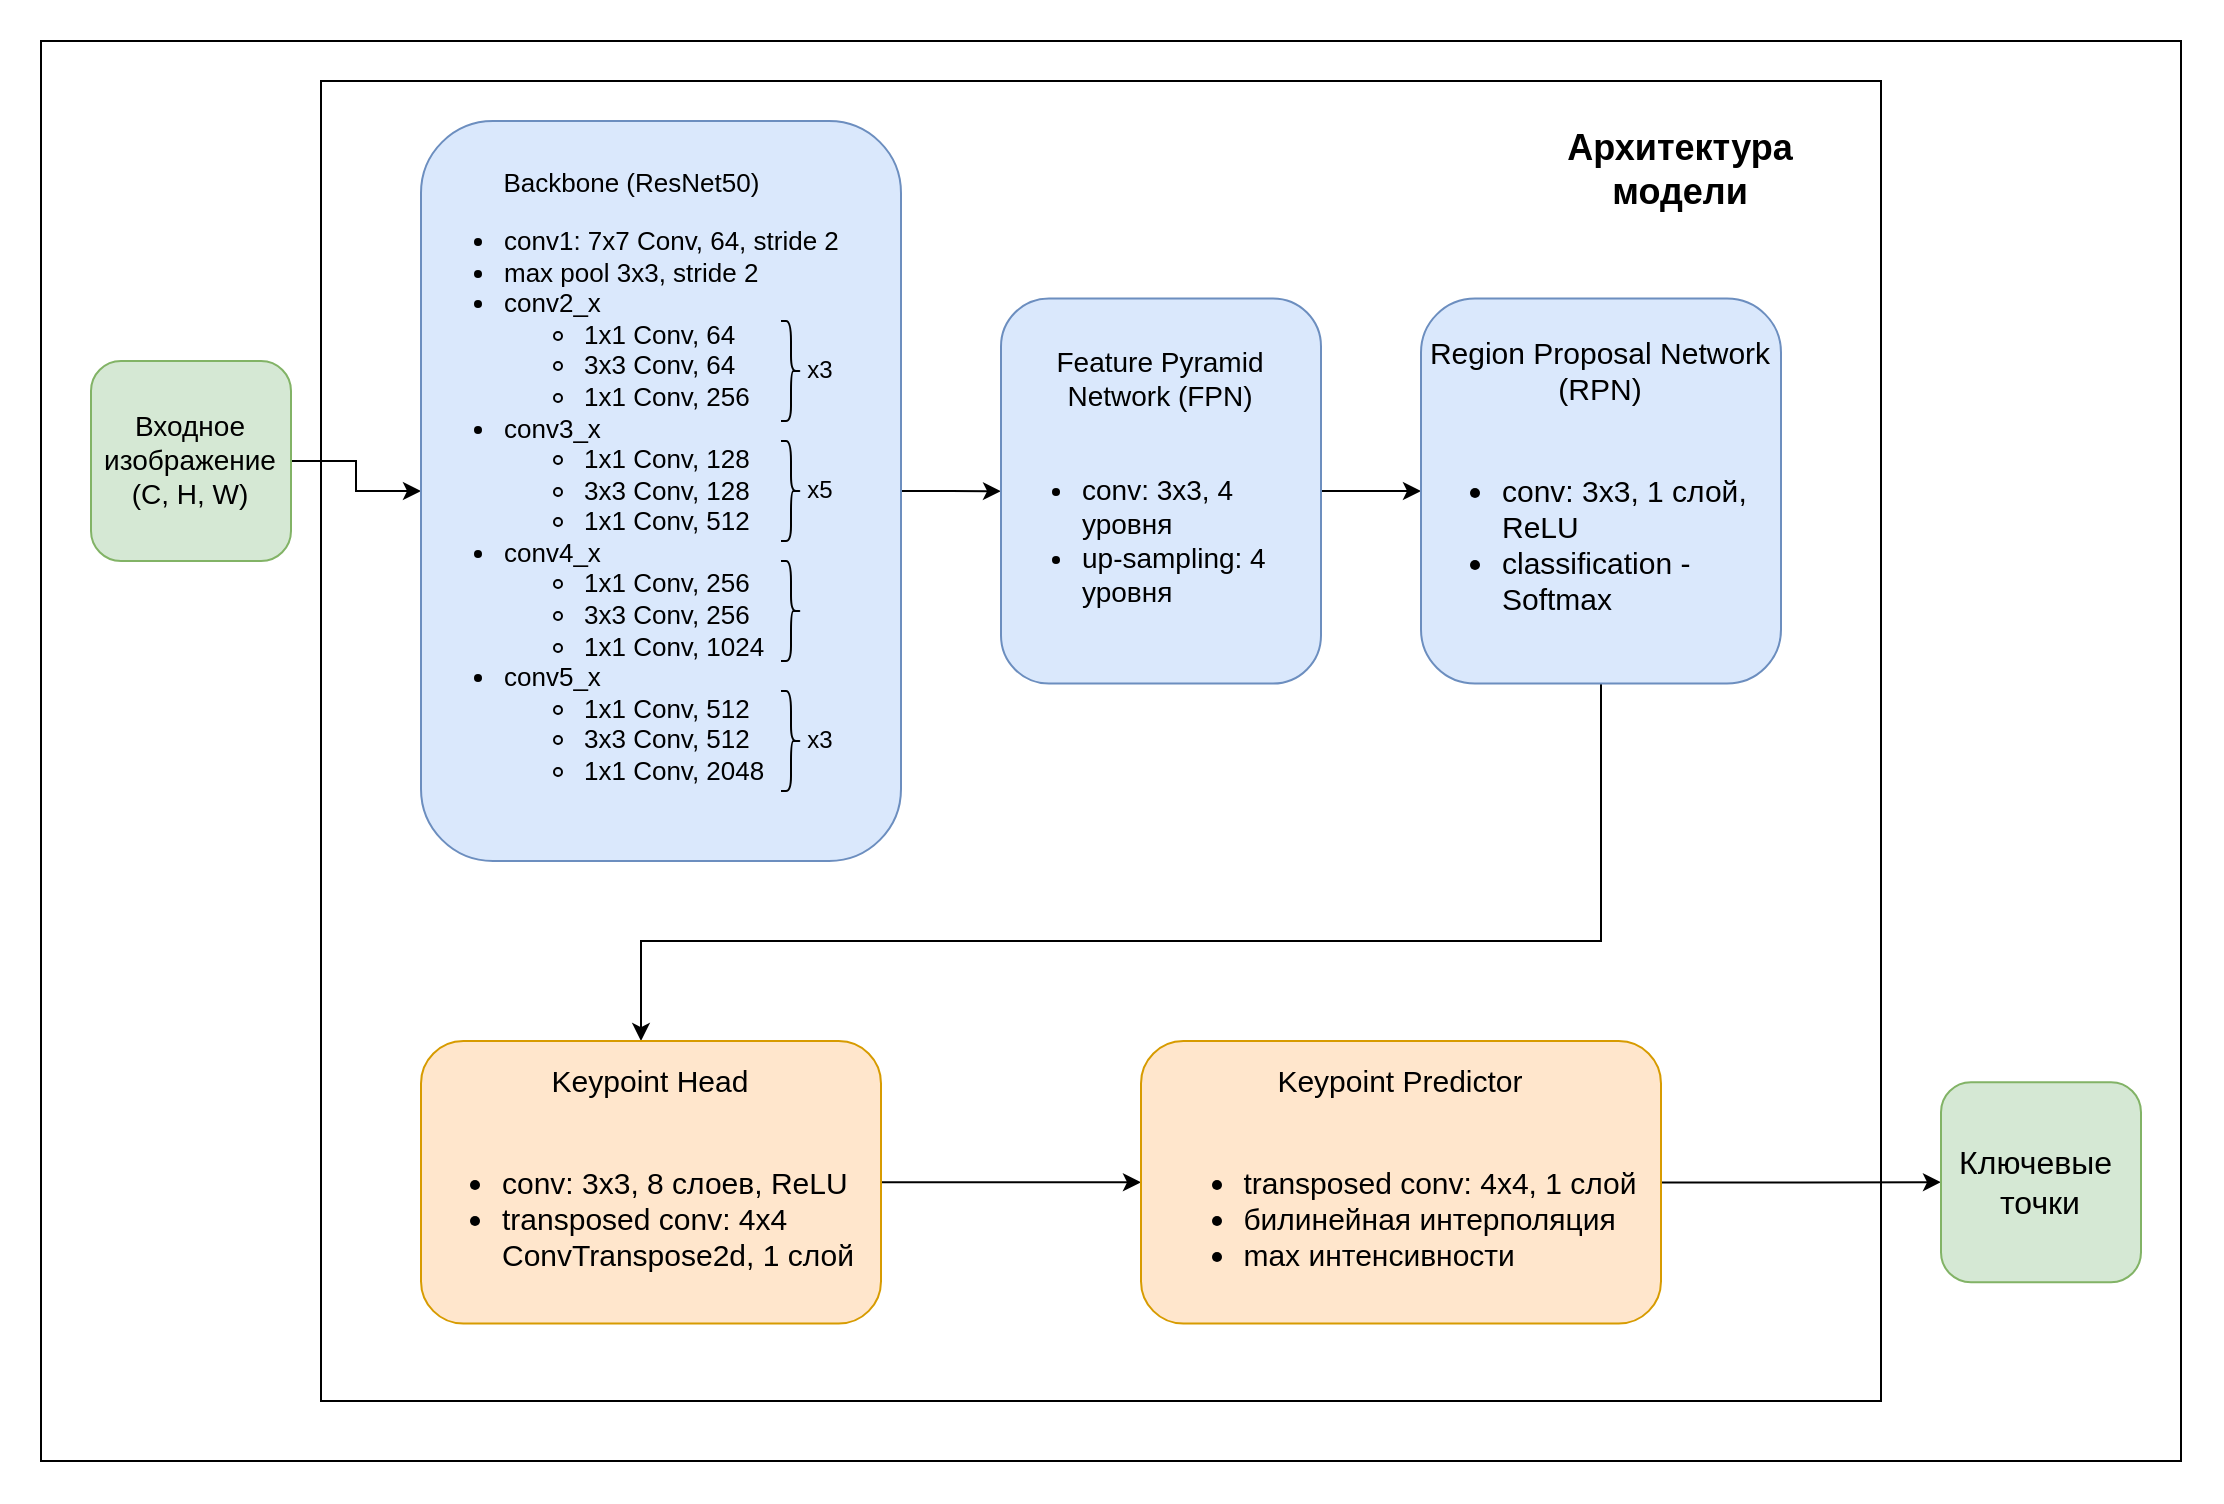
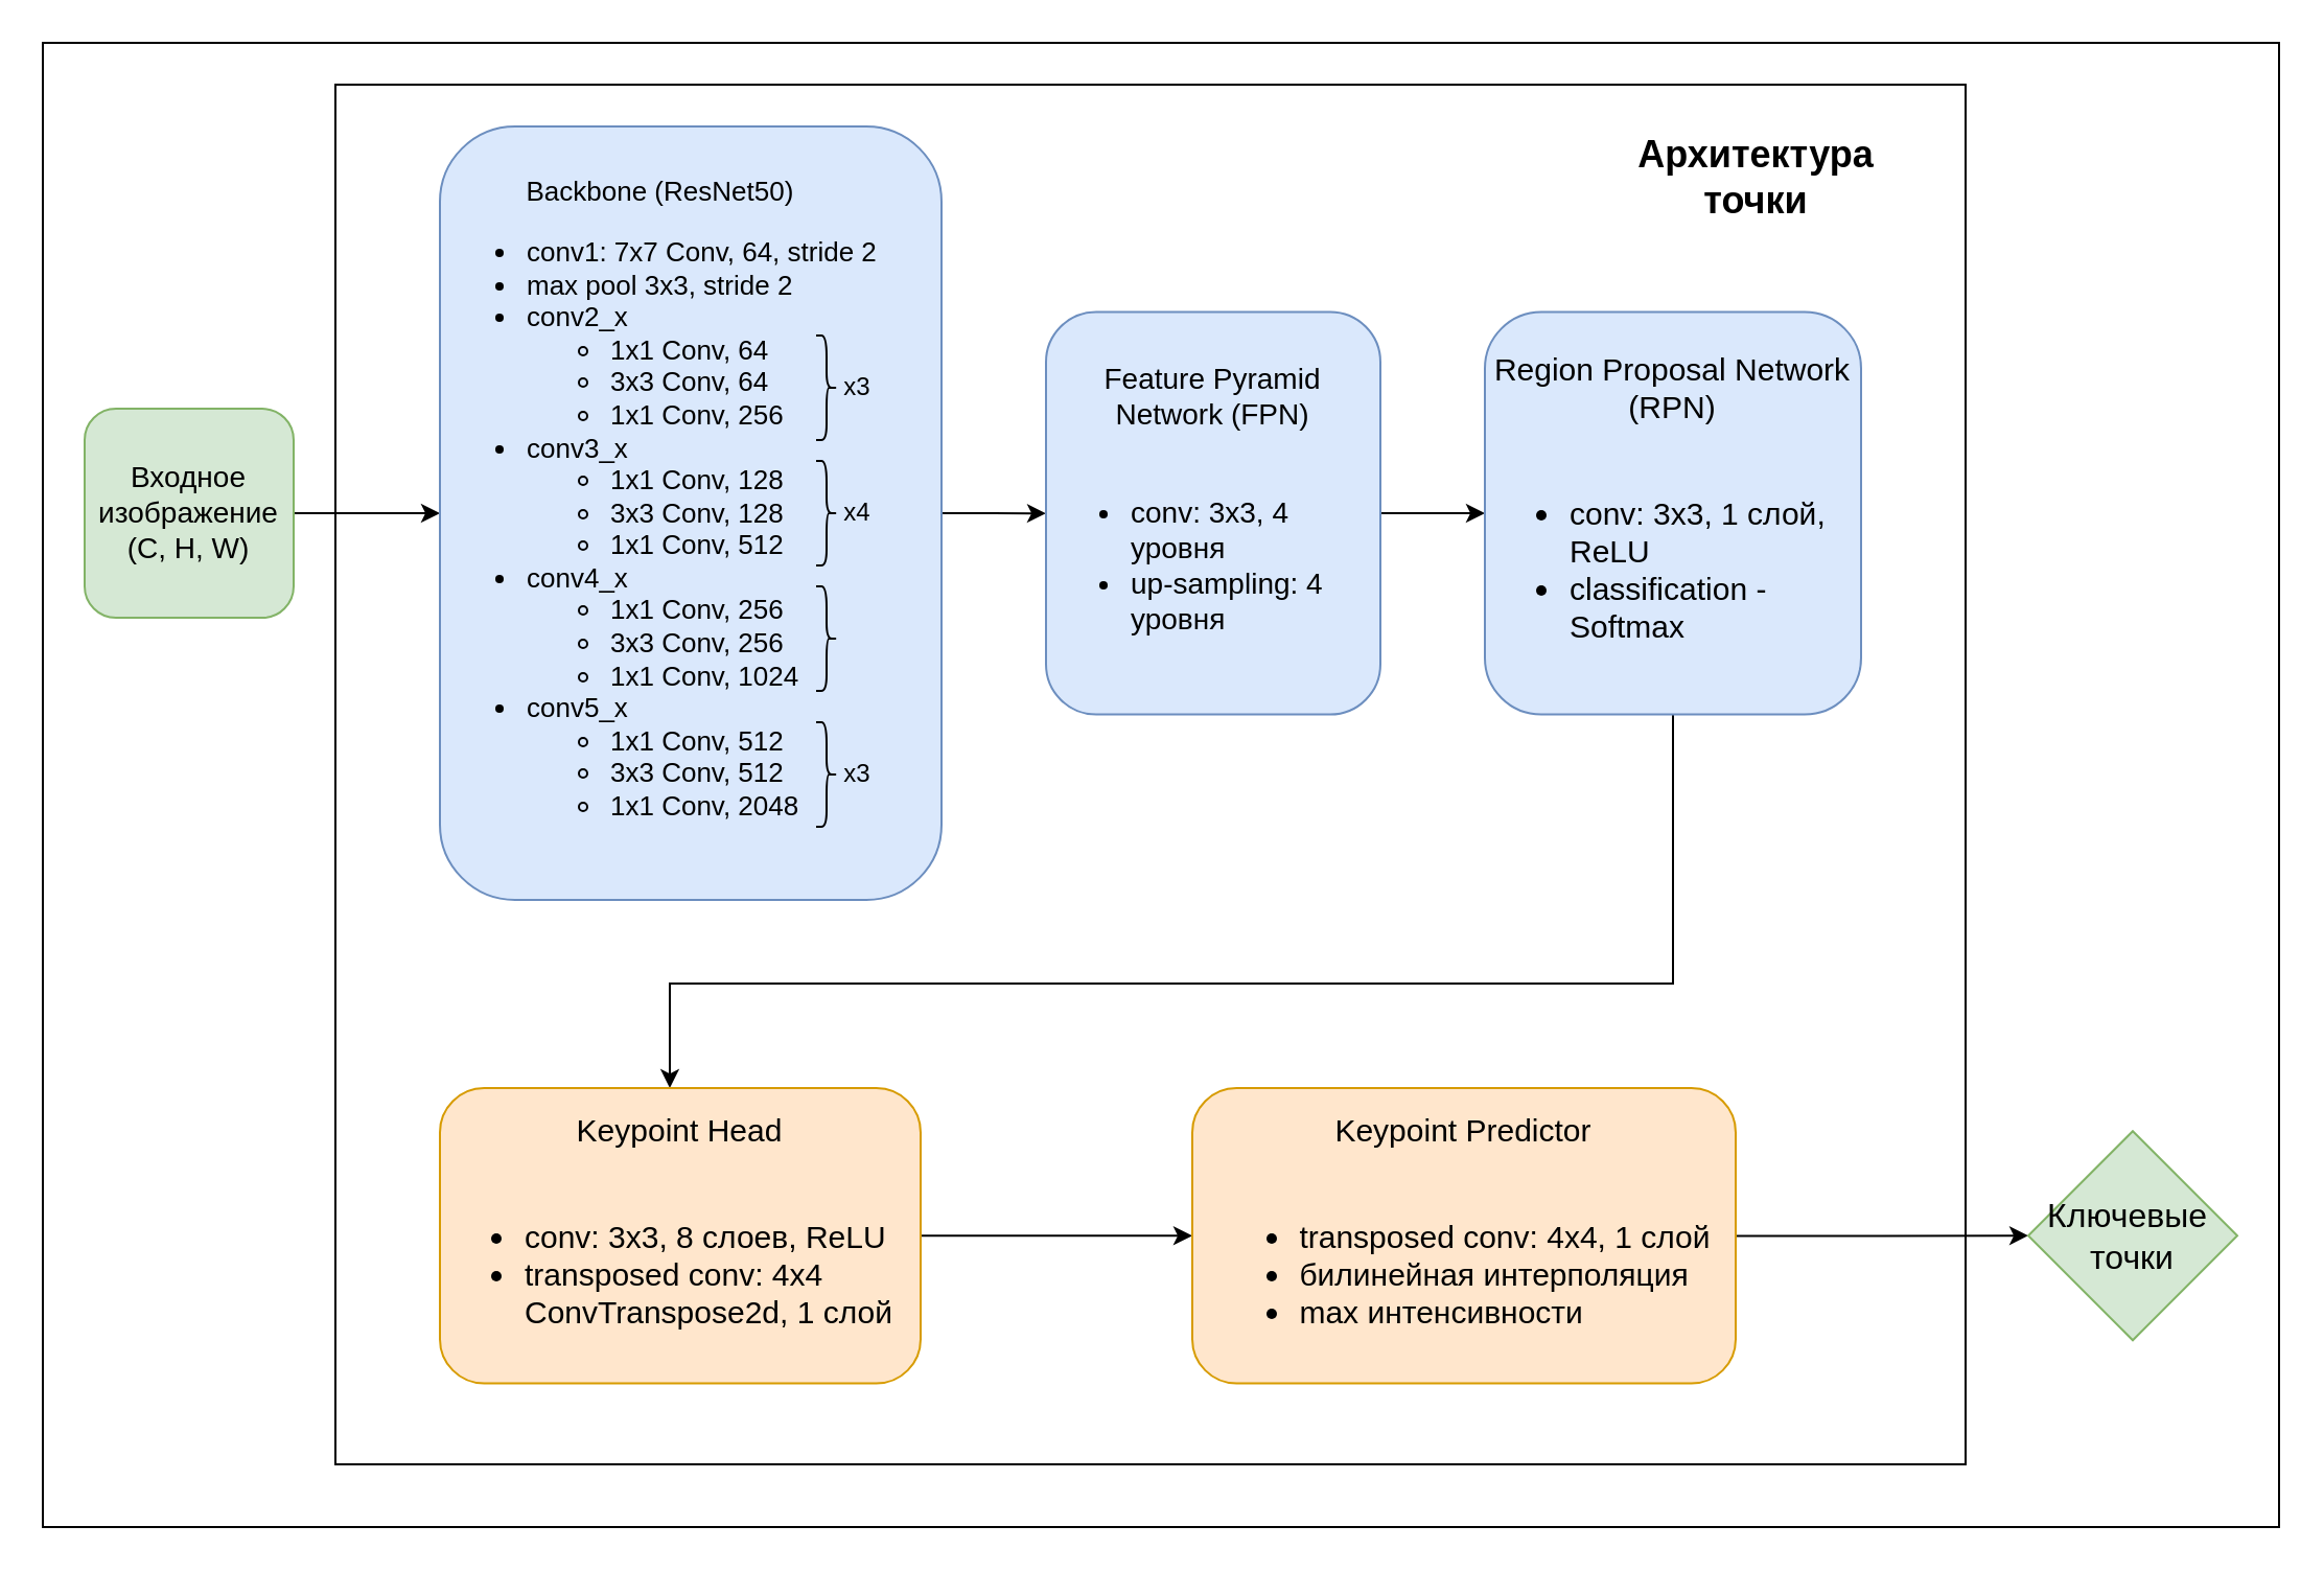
- <mxCell id="17" value="Архитектура модели" style="text;html=1;align=center;verticalAlign=middle;whiteSpace=wrap;rounded=0;fontSize=18;fontStyle=1" parent="1" vertex="1"><mxGeometry x="770" y="60" width="140" height="50" as="geometry" /></mxCell>
+ <mxCell id="17" value="Архитектура точки" style="text;html=1;align=center;verticalAlign=middle;whiteSpace=wrap;rounded=0;fontSize=18;fontStyle=1" parent="1" vertex="1"><mxGeometry x="770" y="60" width="140" height="50" as="geometry" /></mxCell>
- <mxCell id="5" value="Входное изображение&lt;div style=&quot;font-size: 14px;&quot;&gt;(C, H, W)&lt;/div&gt;" style="rounded=1;whiteSpace=wrap;html=1;fontSize=14;fillColor=#d5e8d4;strokeColor=#82b366;" parent="1" vertex="1"><mxGeometry x="45" y="180.01" width="100" height="100" as="geometry" /></mxCell>
+ <mxCell id="5" value="Входное изображение&lt;div style=&quot;font-size: 14px;&quot;&gt;(C, H, W)&lt;/div&gt;" style="rounded=1;whiteSpace=wrap;html=1;fontSize=14;fillColor=#d5e8d4;strokeColor=#82b366;" parent="1" vertex="1"><mxGeometry x="40" y="195.01" width="100" height="100" as="geometry" /></mxCell>
- <mxCell id="23" value="x5" style="text;html=1;align=center;verticalAlign=middle;whiteSpace=wrap;rounded=0;" parent="1" vertex="1"><mxGeometry x="400" y="235.01" width="20" height="20" as="geometry" /></mxCell>
+ <mxCell id="23" value="x4" style="text;html=1;align=center;verticalAlign=middle;whiteSpace=wrap;rounded=0;" parent="1" vertex="1"><mxGeometry x="400" y="235.01" width="20" height="20" as="geometry" /></mxCell>
- <mxCell id="16" value="Ключевые&amp;nbsp;&lt;div style=&quot;font-size: 16px;&quot;&gt;точки&lt;/div&gt;" style="rounded=1;whiteSpace=wrap;html=1;fontSize=16;fillColor=#d5e8d4;strokeColor=#82b366;" parent="1" vertex="1"><mxGeometry x="970" y="540.63" width="100" height="100" as="geometry" /></mxCell>
+ <mxCell id="16" value="Ключевые&amp;nbsp;&lt;div style=&quot;font-size: 16px;&quot;&gt;точки&lt;/div&gt;" style="rhombus;whiteSpace=wrap;html=1;fontSize=16;fillColor=#d5e8d4;strokeColor=#82b366;" parent="1" vertex="1"><mxGeometry x="970" y="540.63" width="100" height="100" as="geometry" /></mxCell>
